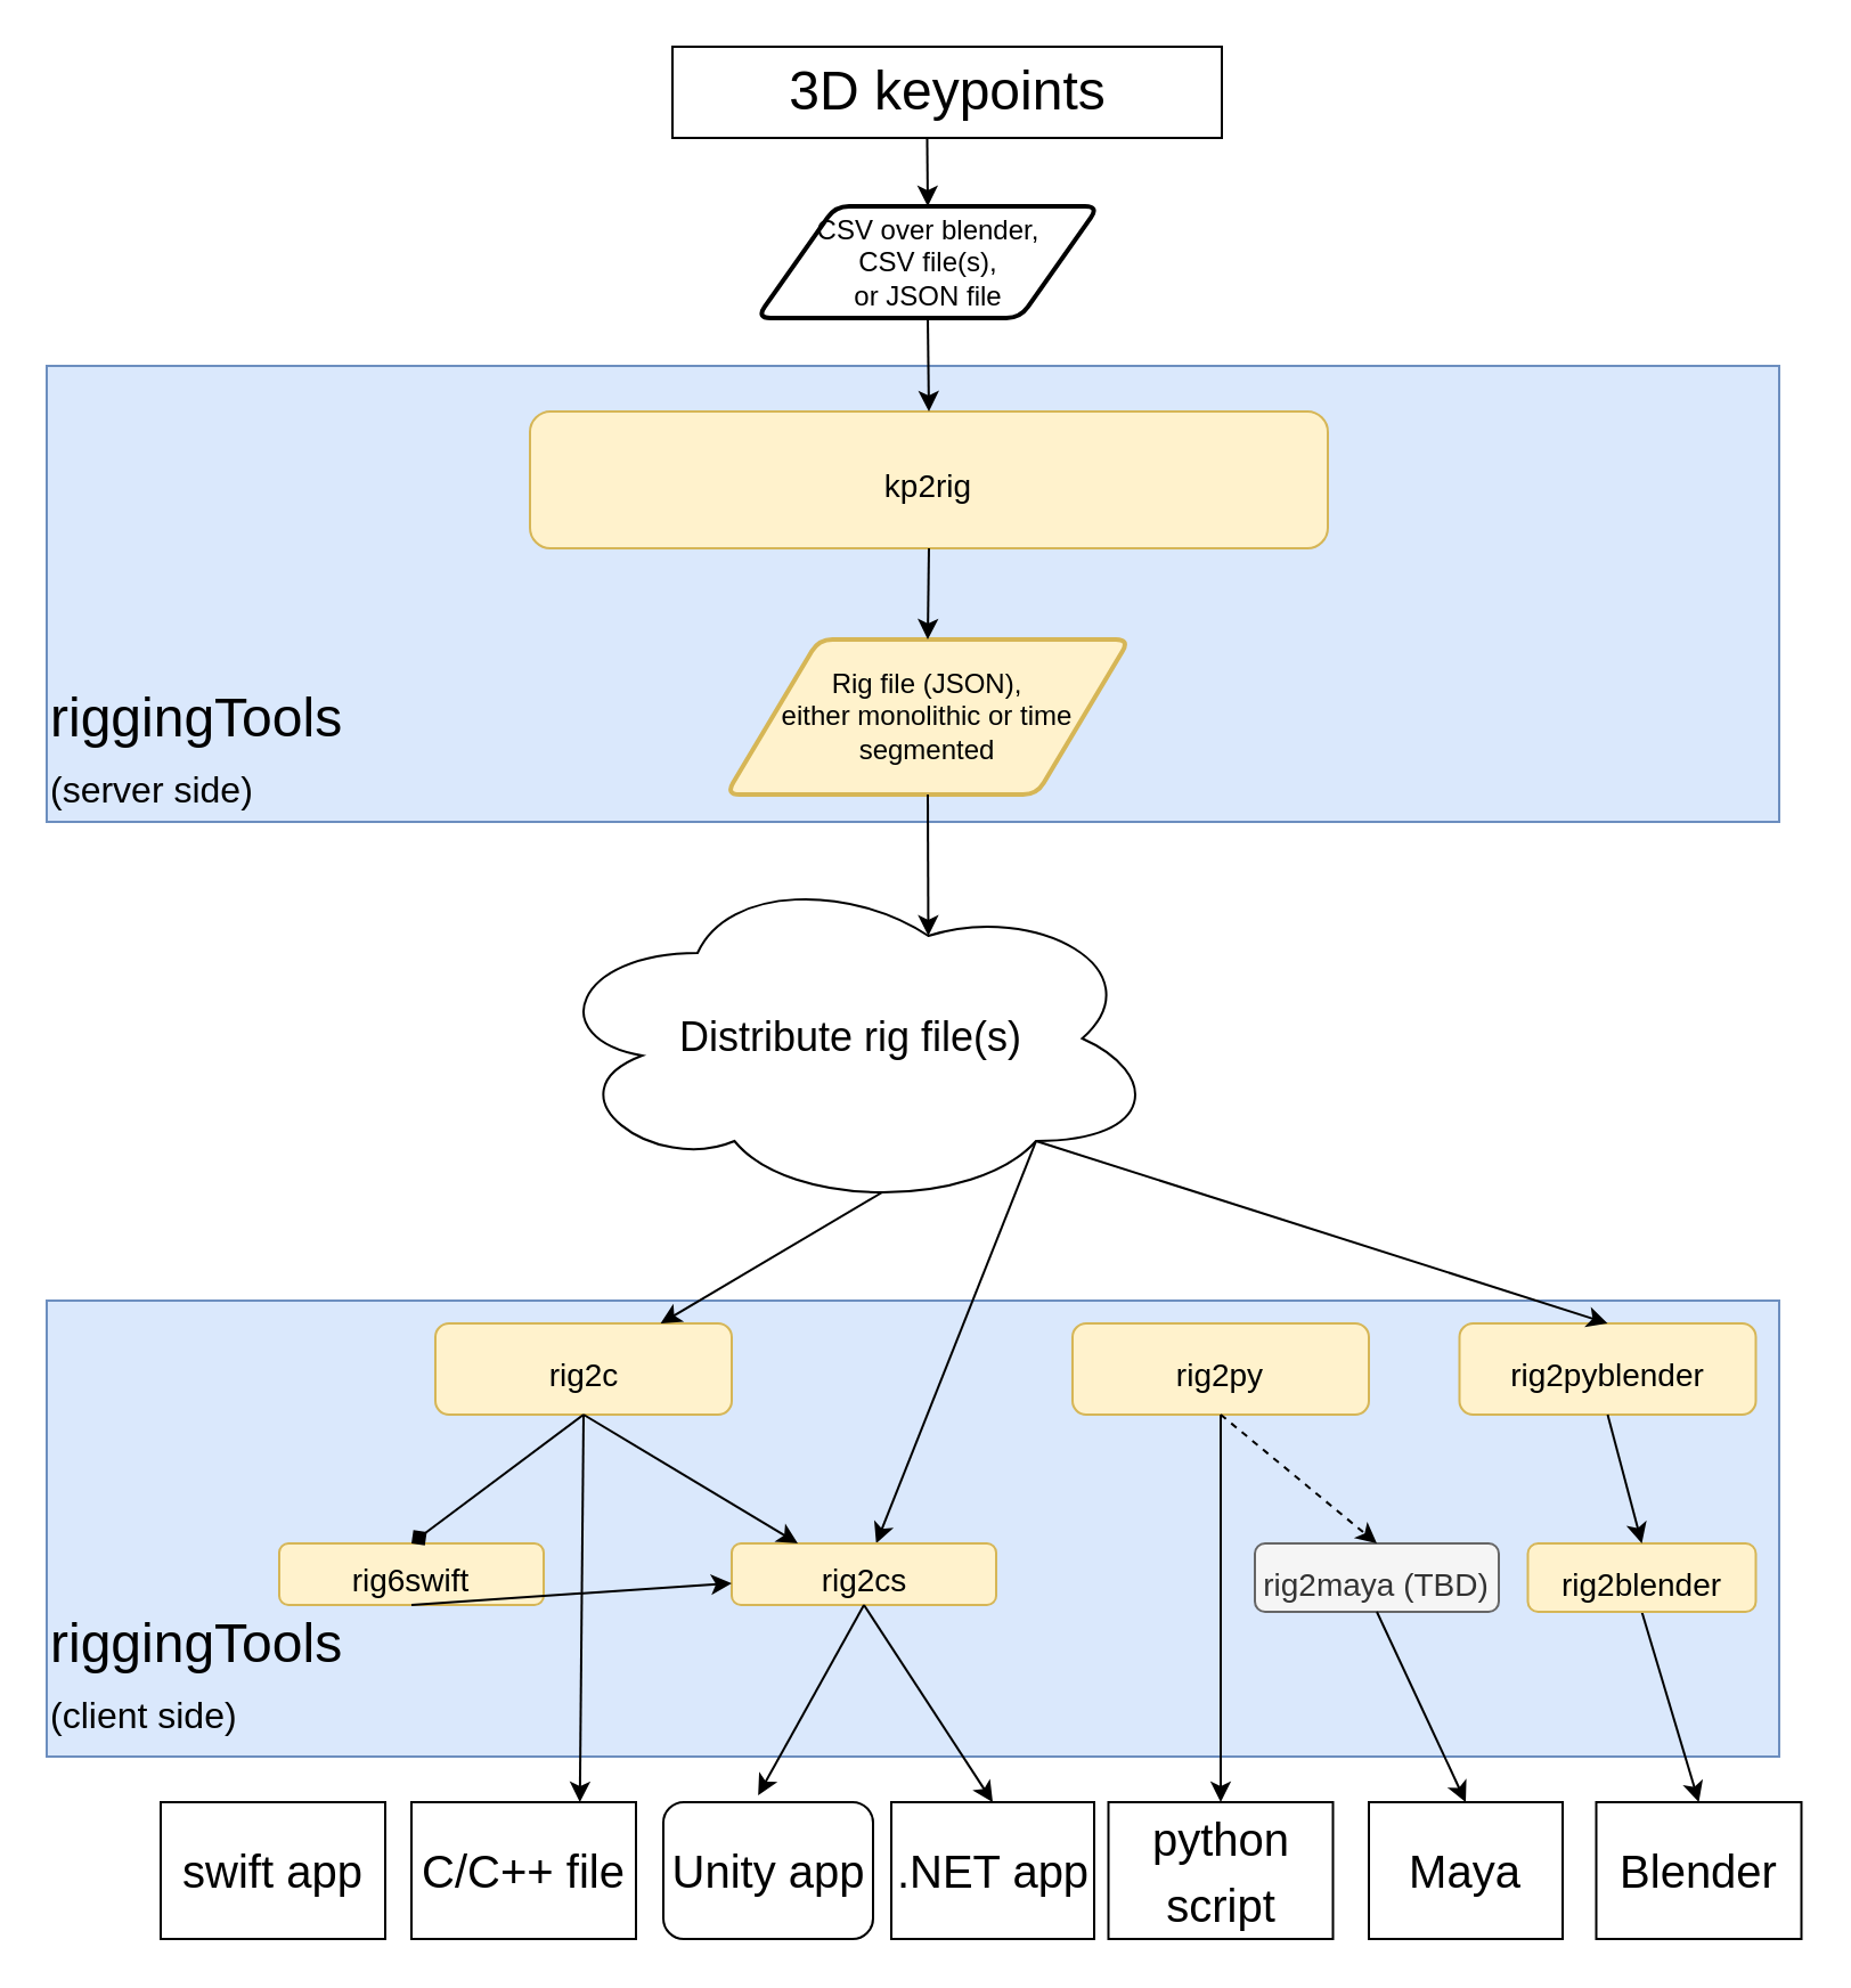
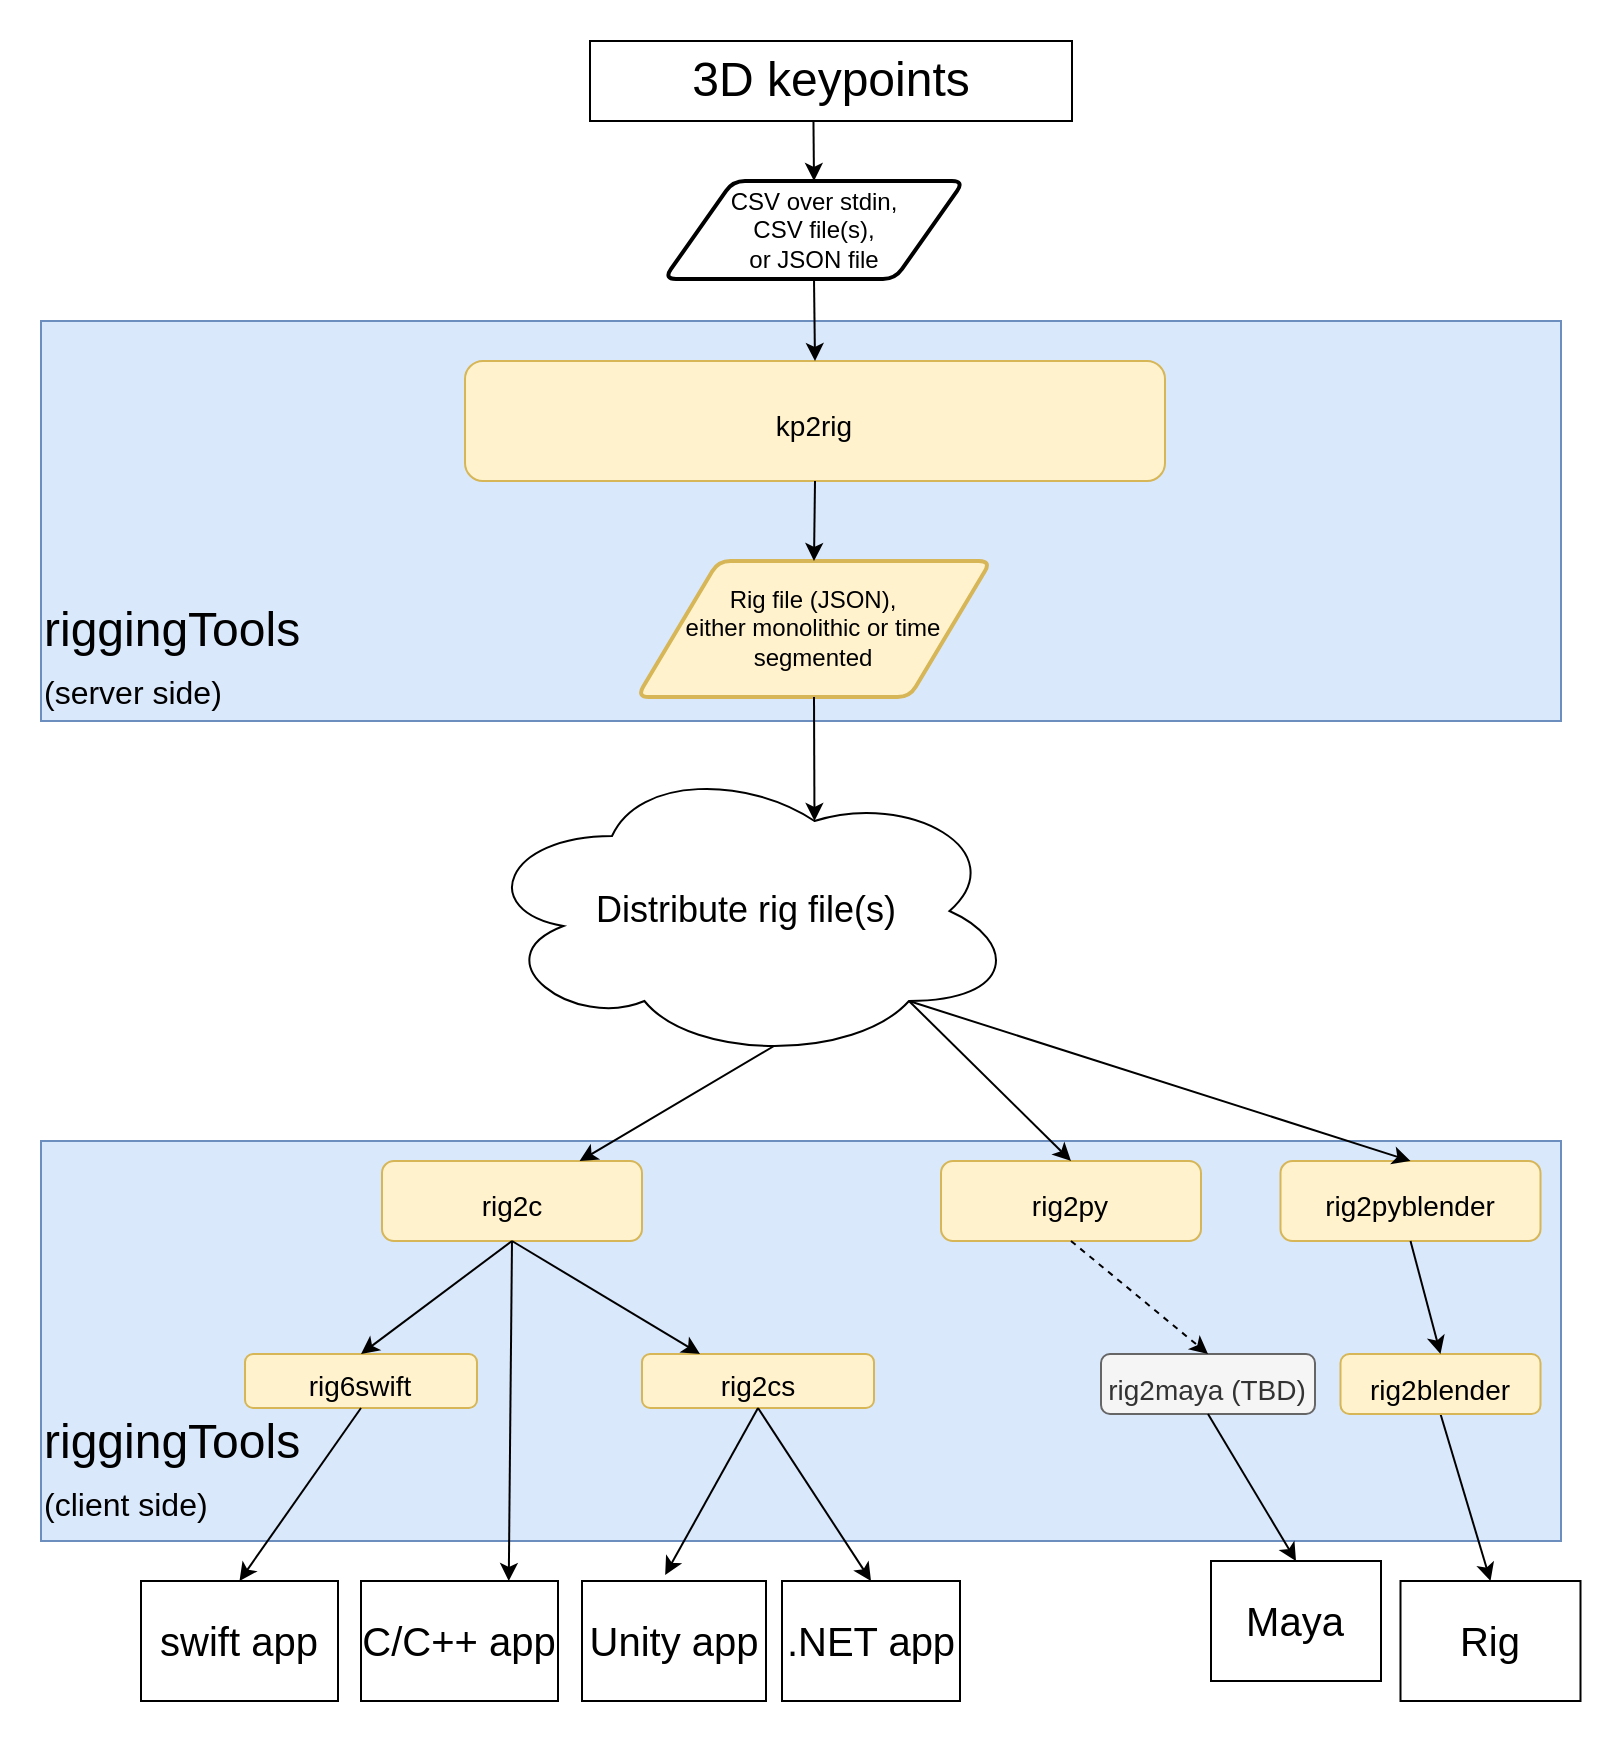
- <mxCell id="4" value="CSV over blender,&lt;br&gt;CSV file(s),&lt;br&gt;or JSON file" style="shape=parallelogram;html=1;strokeWidth=2;perimeter=parallelogramPerimeter;whiteSpace=wrap;rounded=1;arcSize=12;size=0.23;" parent="1" vertex="1"><mxGeometry x="331.5" y="90" width="150" height="49" as="geometry" /></mxCell>
+ <mxCell id="4" value="CSV over stdin,&lt;br&gt;CSV file(s),&lt;br&gt;or JSON file" style="shape=parallelogram;html=1;strokeWidth=2;perimeter=parallelogramPerimeter;whiteSpace=wrap;rounded=1;arcSize=12;size=0.23;" parent="1" vertex="1"><mxGeometry x="331.5" y="90" width="150" height="49" as="geometry" /></mxCell>
- <mxCell id="18" value="" style="endArrow=classic;html=1;fontSize=18;exitX=0.8;exitY=0.8;exitDx=0;exitDy=0;exitPerimeter=0;" parent="1" source="11" target="19" edge="1"><mxGeometry width="50" height="50" relative="1" as="geometry"><mxPoint x="396.3" y="532.5" as="sourcePoint" /><mxPoint x="377.212" y="582" as="targetPoint" /></mxGeometry></mxCell>
+ <mxCell id="18" value="" style="endArrow=classic;html=1;fontSize=18;exitX=0.8;exitY=0.8;exitDx=0;exitDy=0;exitPerimeter=0;entryX=0.5;entryY=0;entryDx=0;entryDy=0;" parent="1" source="11" target="17" edge="1"><mxGeometry width="50" height="50" relative="1" as="geometry"><mxPoint x="396.3" y="532.5" as="sourcePoint" /><mxPoint x="377.212" y="582" as="targetPoint" /></mxGeometry></mxCell>
- <mxCell id="42" value="" style="endArrow=diamond;html=1;fontSize=18;exitX=0.5;exitY=1;exitDx=0;exitDy=0;entryX=0.5;entryY=0;entryDx=0;entryDy=0;" edge="1" parent="1" source="15" target="41"><mxGeometry width="50" height="50" relative="1" as="geometry"><mxPoint x="388.5" y="713.5" as="sourcePoint" /><mxPoint x="342.084" y="797" as="targetPoint" /></mxGeometry></mxCell>
+ <mxCell id="42" value="" style="endArrow=classic;html=1;fontSize=18;exitX=0.5;exitY=1;exitDx=0;exitDy=0;entryX=0.5;entryY=0;entryDx=0;entryDy=0;" edge="1" parent="1" source="15" target="41"><mxGeometry width="50" height="50" relative="1" as="geometry"><mxPoint x="388.5" y="713.5" as="sourcePoint" /><mxPoint x="342.084" y="797" as="targetPoint" /></mxGeometry></mxCell>
- <mxCell id="43" value="" style="endArrow=classic;html=1;fontSize=18;exitX=0.5;exitY=1;exitDx=0;exitDy=0;" edge="1" parent="1" source="41" target="19"><mxGeometry width="50" height="50" relative="1" as="geometry"><mxPoint x="265.5" y="630" as="sourcePoint" /><mxPoint x="190" y="686.5" as="targetPoint" /></mxGeometry></mxCell>
+ <mxCell id="43" value="" style="endArrow=classic;html=1;fontSize=18;exitX=0.5;exitY=1;exitDx=0;exitDy=0;entryX=0.5;entryY=0;entryDx=0;entryDy=0;" edge="1" parent="1" source="41" target="40"><mxGeometry width="50" height="50" relative="1" as="geometry"><mxPoint x="265.5" y="630" as="sourcePoint" /><mxPoint x="190" y="686.5" as="targetPoint" /></mxGeometry></mxCell>
- <mxCell id="34" value="" style="endArrow=classic;html=1;fontSize=18;exitX=0.5;exitY=1;exitDx=0;exitDy=0;entryX=0.5;entryY=0;entryDx=0;entryDy=0;" parent="1" source="17" target="24" edge="1"><mxGeometry width="50" height="50" relative="1" as="geometry"><mxPoint x="318.75" y="612" as="sourcePoint" /><mxPoint x="312.743" y="870" as="targetPoint" /></mxGeometry></mxCell>
- <mxCell id="20" value="&lt;font style=&quot;font-size: 20px&quot;&gt;C/C++ file&lt;/font&gt;" style="rounded=0;whiteSpace=wrap;html=1;fontSize=24;align=center;" parent="1" vertex="1"><mxGeometry x="180" y="790" width="98.5" height="60" as="geometry" /></mxCell>
+ <mxCell id="20" value="&lt;font style=&quot;font-size: 20px&quot;&gt;C/C++ app&lt;/font&gt;" style="rounded=0;whiteSpace=wrap;html=1;fontSize=24;align=center;" parent="1" vertex="1"><mxGeometry x="180" y="790" width="98.5" height="60" as="geometry" /></mxCell>
- <mxCell id="21" value="&lt;font style=&quot;font-size: 20px&quot;&gt;Unity app&lt;/font&gt;" style="whiteSpace=wrap;html=1;fontSize=24;align=center;rounded=1;" parent="1" vertex="1"><mxGeometry x="290.5" y="790" width="92" height="60" as="geometry" /></mxCell>
+ <mxCell id="21" value="&lt;font style=&quot;font-size: 20px&quot;&gt;Unity app&lt;/font&gt;" style="rounded=0;whiteSpace=wrap;html=1;fontSize=24;align=center;" parent="1" vertex="1"><mxGeometry x="290.5" y="790" width="92" height="60" as="geometry" /></mxCell>
- <mxCell id="24" value="&lt;font style=&quot;font-size: 20px&quot;&gt;python script&lt;/font&gt;" style="rounded=0;whiteSpace=wrap;html=1;fontSize=24;align=center;" parent="1" vertex="1"><mxGeometry x="485.75" y="790" width="98.5" height="60" as="geometry" /></mxCell>
- <mxCell id="31" value="&lt;font style=&quot;font-size: 20px&quot;&gt;Maya&lt;/font&gt;" style="rounded=0;whiteSpace=wrap;html=1;fontSize=24;align=center;" parent="1" vertex="1"><mxGeometry x="600" y="790" width="85" height="60" as="geometry" /></mxCell>
+ <mxCell id="31" value="&lt;font style=&quot;font-size: 20px&quot;&gt;Maya&lt;/font&gt;" style="rounded=0;whiteSpace=wrap;html=1;fontSize=24;align=center;" parent="1" vertex="1"><mxGeometry x="605" y="780" width="85" height="60" as="geometry" /></mxCell>
- <mxCell id="30" value="&lt;font style=&quot;font-size: 20px&quot;&gt;Blender&lt;/font&gt;" style="rounded=0;whiteSpace=wrap;html=1;fontSize=24;align=center;" parent="1" vertex="1"><mxGeometry x="699.75" y="790" width="90" height="60" as="geometry" /></mxCell>
+ <mxCell id="30" value="&lt;font style=&quot;font-size: 20px&quot;&gt;Rig&lt;/font&gt;" style="rounded=0;whiteSpace=wrap;html=1;fontSize=24;align=center;" parent="1" vertex="1"><mxGeometry x="699.75" y="790" width="90" height="60" as="geometry" /></mxCell>
